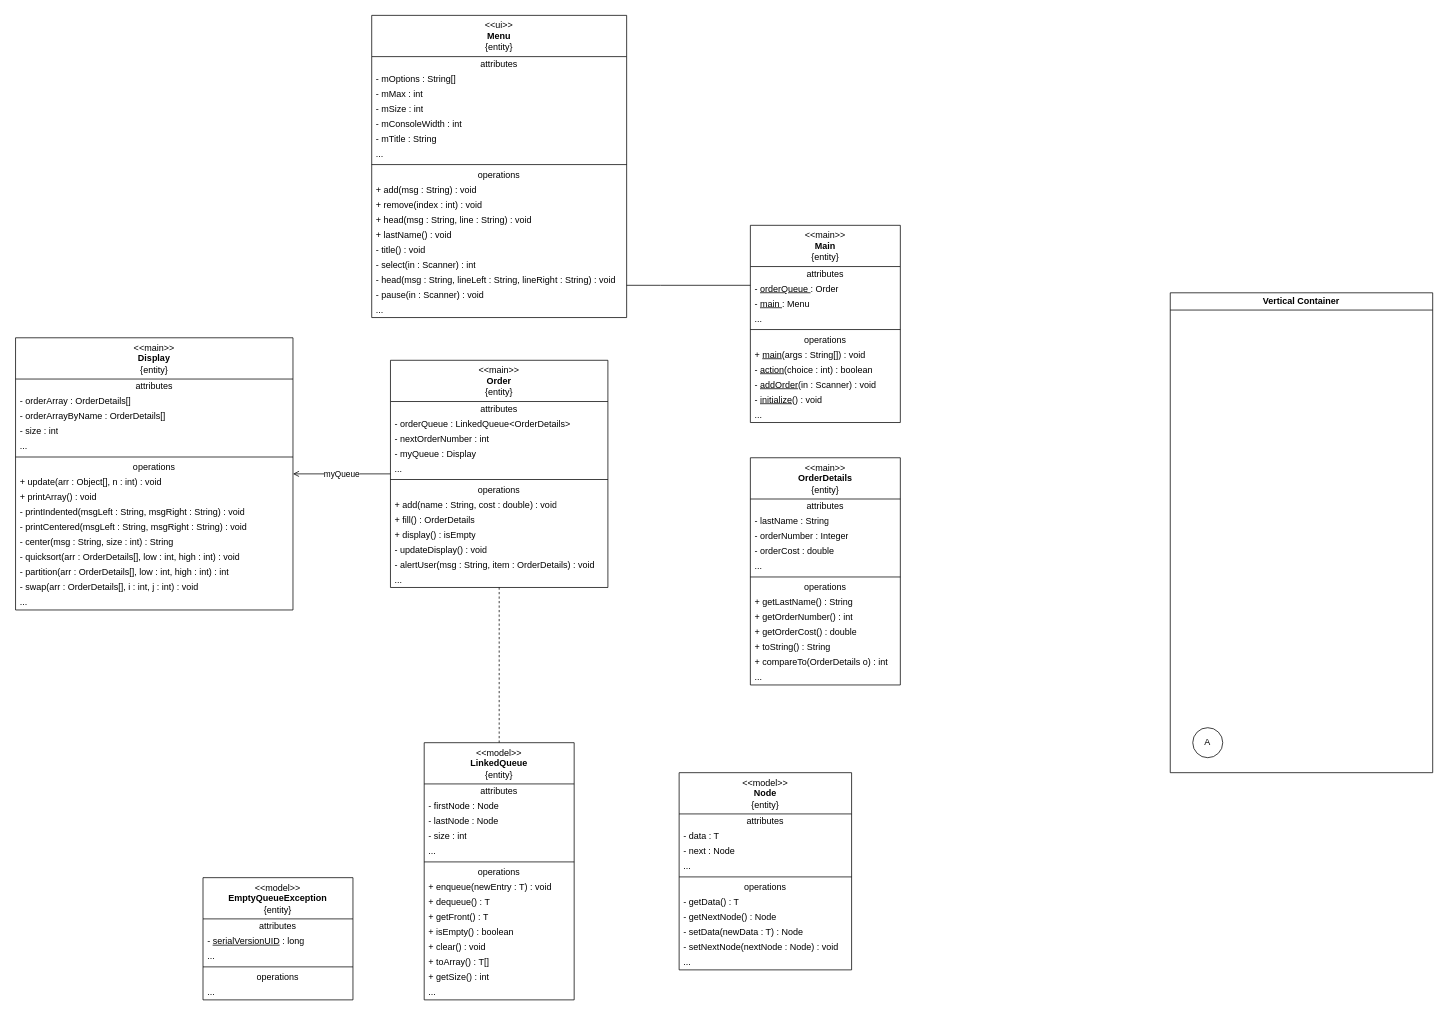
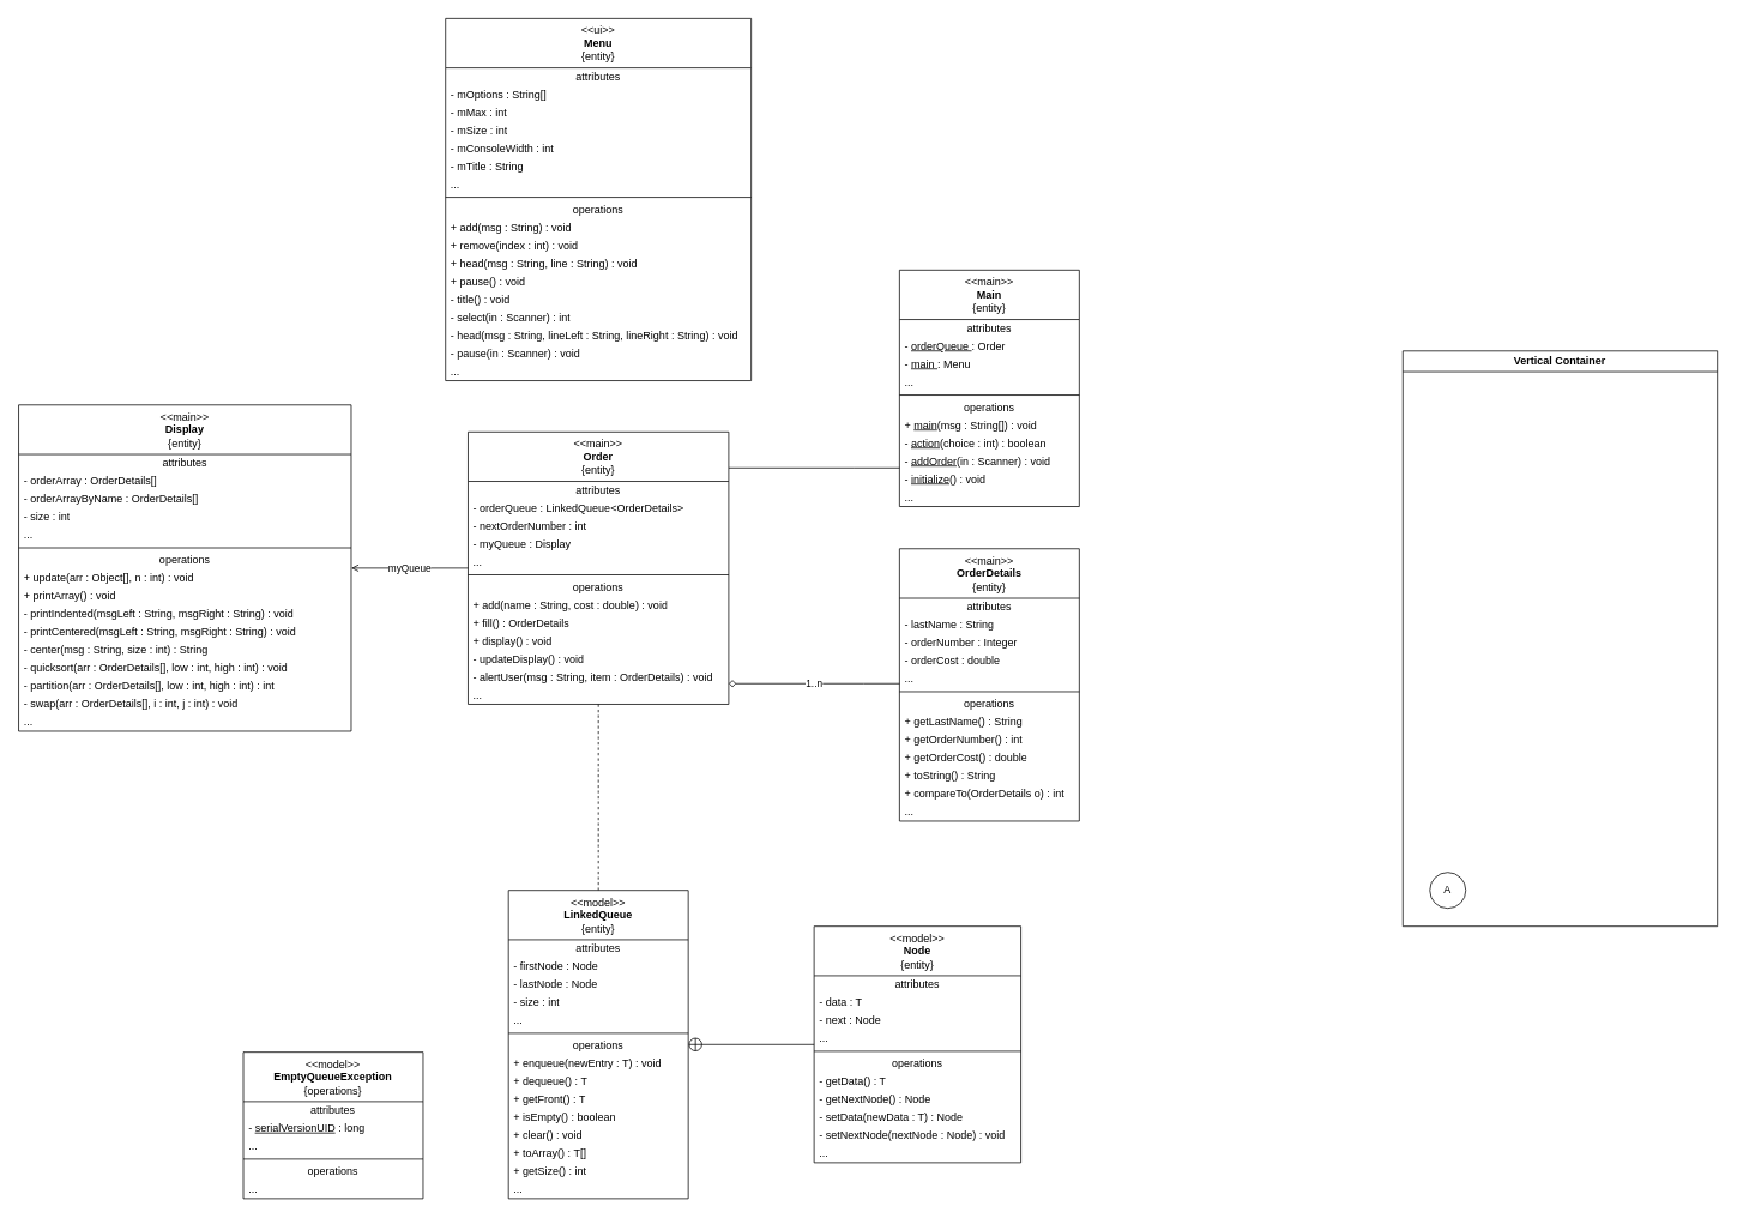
- <mxCell id="78" value="+ lastName() : void" style="text;html=1;strokeColor=none;fillColor=none;align=left;verticalAlign=middle;spacingLeft=4;spacingRight=4;overflow=hidden;rotatable=0;points=[[0,0.5],[1,0.5]];portConstraint=eastwest;whiteSpace=wrap;" vertex="1" parent="65"><mxGeometry y="283" width="340" height="20" as="geometry" /></mxCell>
+ <mxCell id="78" value="+ pause() : void" style="text;html=1;strokeColor=none;fillColor=none;align=left;verticalAlign=middle;spacingLeft=4;spacingRight=4;overflow=hidden;rotatable=0;points=[[0,0.5],[1,0.5]];portConstraint=eastwest;whiteSpace=wrap;" vertex="1" parent="65"><mxGeometry y="283" width="340" height="20" as="geometry" /></mxCell>
- <mxCell id="52" style="edgeStyle=orthogonalEdgeStyle;rounded=0;orthogonalLoop=1;jettySize=auto;html=1;endArrow=none;endFill=0;" edge="1" parent="1" source="53" target="65"><mxGeometry relative="1" as="geometry"><Array as="points"><mxPoint x="880" y="380" /><mxPoint x="880" y="380" /></Array></mxGeometry></mxCell>
- <mxCell id="60" value="+ &lt;u&gt;main&lt;/u&gt;(args : String[]) : void" style="text;html=1;strokeColor=none;fillColor=none;align=left;verticalAlign=middle;spacingLeft=4;spacingRight=4;overflow=hidden;rotatable=0;points=[[0,0.5],[1,0.5]];portConstraint=eastwest;whiteSpace=wrap;" vertex="1" parent="53"><mxGeometry y="163" width="200" height="20" as="geometry" /></mxCell>
+ <mxCell id="60" value="+ &lt;u&gt;main&lt;/u&gt;(msg : String[]) : void" style="text;html=1;strokeColor=none;fillColor=none;align=left;verticalAlign=middle;spacingLeft=4;spacingRight=4;overflow=hidden;rotatable=0;points=[[0,0.5],[1,0.5]];portConstraint=eastwest;whiteSpace=wrap;" vertex="1" parent="53"><mxGeometry y="163" width="200" height="20" as="geometry" /></mxCell>
+ <mxCell id="21" style="edgeStyle=orthogonalEdgeStyle;rounded=0;orthogonalLoop=1;jettySize=auto;html=1;endArrow=none;endFill=0;" edge="1" parent="1" source="22" target="53"><mxGeometry relative="1" as="geometry"><Array as="points"><mxPoint x="950" y="520" /><mxPoint x="950" y="520" /></Array></mxGeometry></mxCell>
- <mxCell id="32" value="+ display() : isEmpty" style="text;html=1;strokeColor=none;fillColor=none;align=left;verticalAlign=middle;spacingLeft=4;spacingRight=4;overflow=hidden;rotatable=0;points=[[0,0.5],[1,0.5]];portConstraint=eastwest;whiteSpace=wrap;" vertex="1" parent="22"><mxGeometry y="223" width="290" height="20" as="geometry" /></mxCell>
+ <mxCell id="32" value="+ display() : void" style="text;html=1;strokeColor=none;fillColor=none;align=left;verticalAlign=middle;spacingLeft=4;spacingRight=4;overflow=hidden;rotatable=0;points=[[0,0.5],[1,0.5]];portConstraint=eastwest;whiteSpace=wrap;" vertex="1" parent="22"><mxGeometry y="223" width="290" height="20" as="geometry" /></mxCell>
+ <mxCell id="20" value="1..n" style="edgeStyle=orthogonalEdgeStyle;rounded=0;orthogonalLoop=1;jettySize=auto;html=1;startArrow=diamond;startFill=0;endArrow=none;endFill=0;" edge="1" parent="1" source="22" target="38"><mxGeometry relative="1" as="geometry"><Array as="points"><mxPoint x="960" y="760" /><mxPoint x="960" y="760" /></Array></mxGeometry></mxCell>
+ <mxCell id="84" style="edgeStyle=orthogonalEdgeStyle;rounded=0;orthogonalLoop=1;jettySize=auto;html=1;startArrow=circlePlus;startFill=0;endArrow=none;endFill=0;" edge="1" parent="1" source="86" target="102"><mxGeometry relative="1" as="geometry" /></mxCell>
- <mxCell id="114" value="&amp;lt;&amp;lt;model&amp;gt;&amp;gt;&lt;br&gt;&lt;b&gt;EmptyQueueException&lt;/b&gt;&lt;br&gt;{entity}" style="swimlane;fontStyle=0;align=center;verticalAlign=top;childLayout=stackLayout;horizontal=1;startSize=55;horizontalStack=0;resizeParent=1;resizeParentMax=0;resizeLast=0;collapsible=0;marginBottom=0;html=1;whiteSpace=wrap;" vertex="1" parent="1"><mxGeometry x="270" y="1170" width="200" height="163" as="geometry" /></mxCell>
+ <mxCell id="114" value="&amp;lt;&amp;lt;model&amp;gt;&amp;gt;&lt;br&gt;&lt;b&gt;EmptyQueueException&lt;/b&gt;&lt;br&gt;{operations}" style="swimlane;fontStyle=0;align=center;verticalAlign=top;childLayout=stackLayout;horizontal=1;startSize=55;horizontalStack=0;resizeParent=1;resizeParentMax=0;resizeLast=0;collapsible=0;marginBottom=0;html=1;whiteSpace=wrap;" vertex="1" parent="1"><mxGeometry x="270" y="1170" width="200" height="163" as="geometry" /></mxCell>
